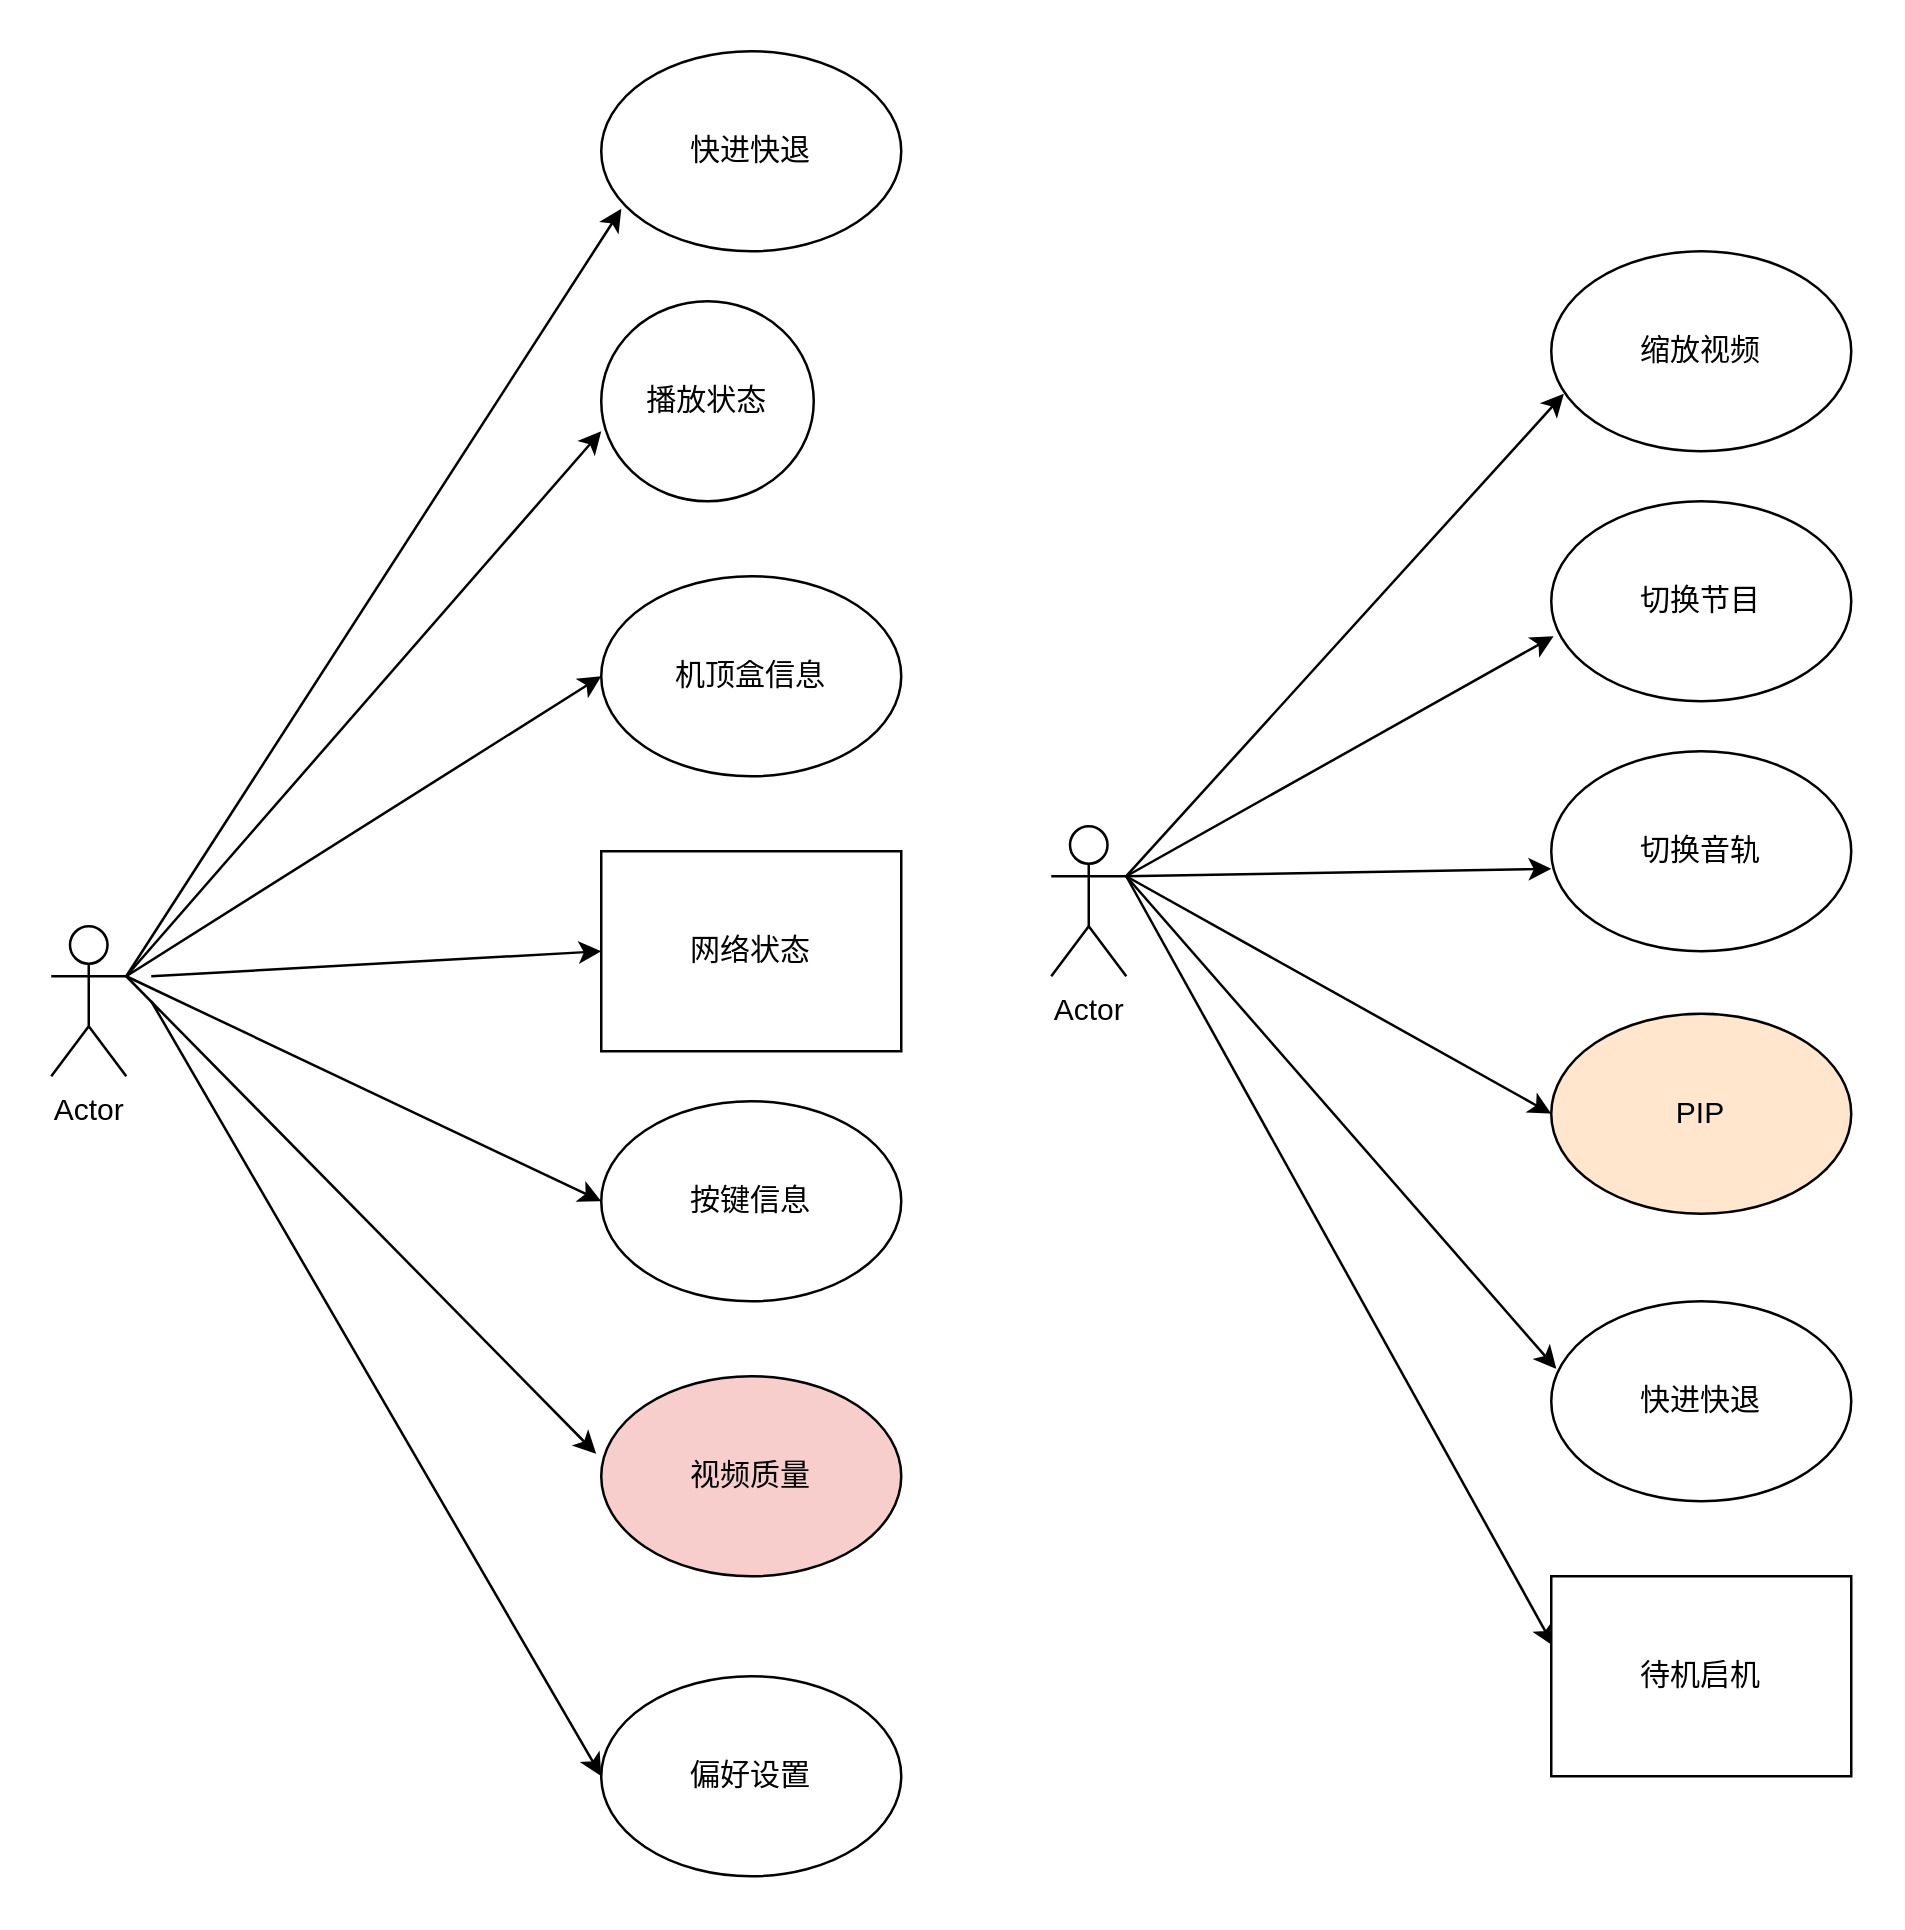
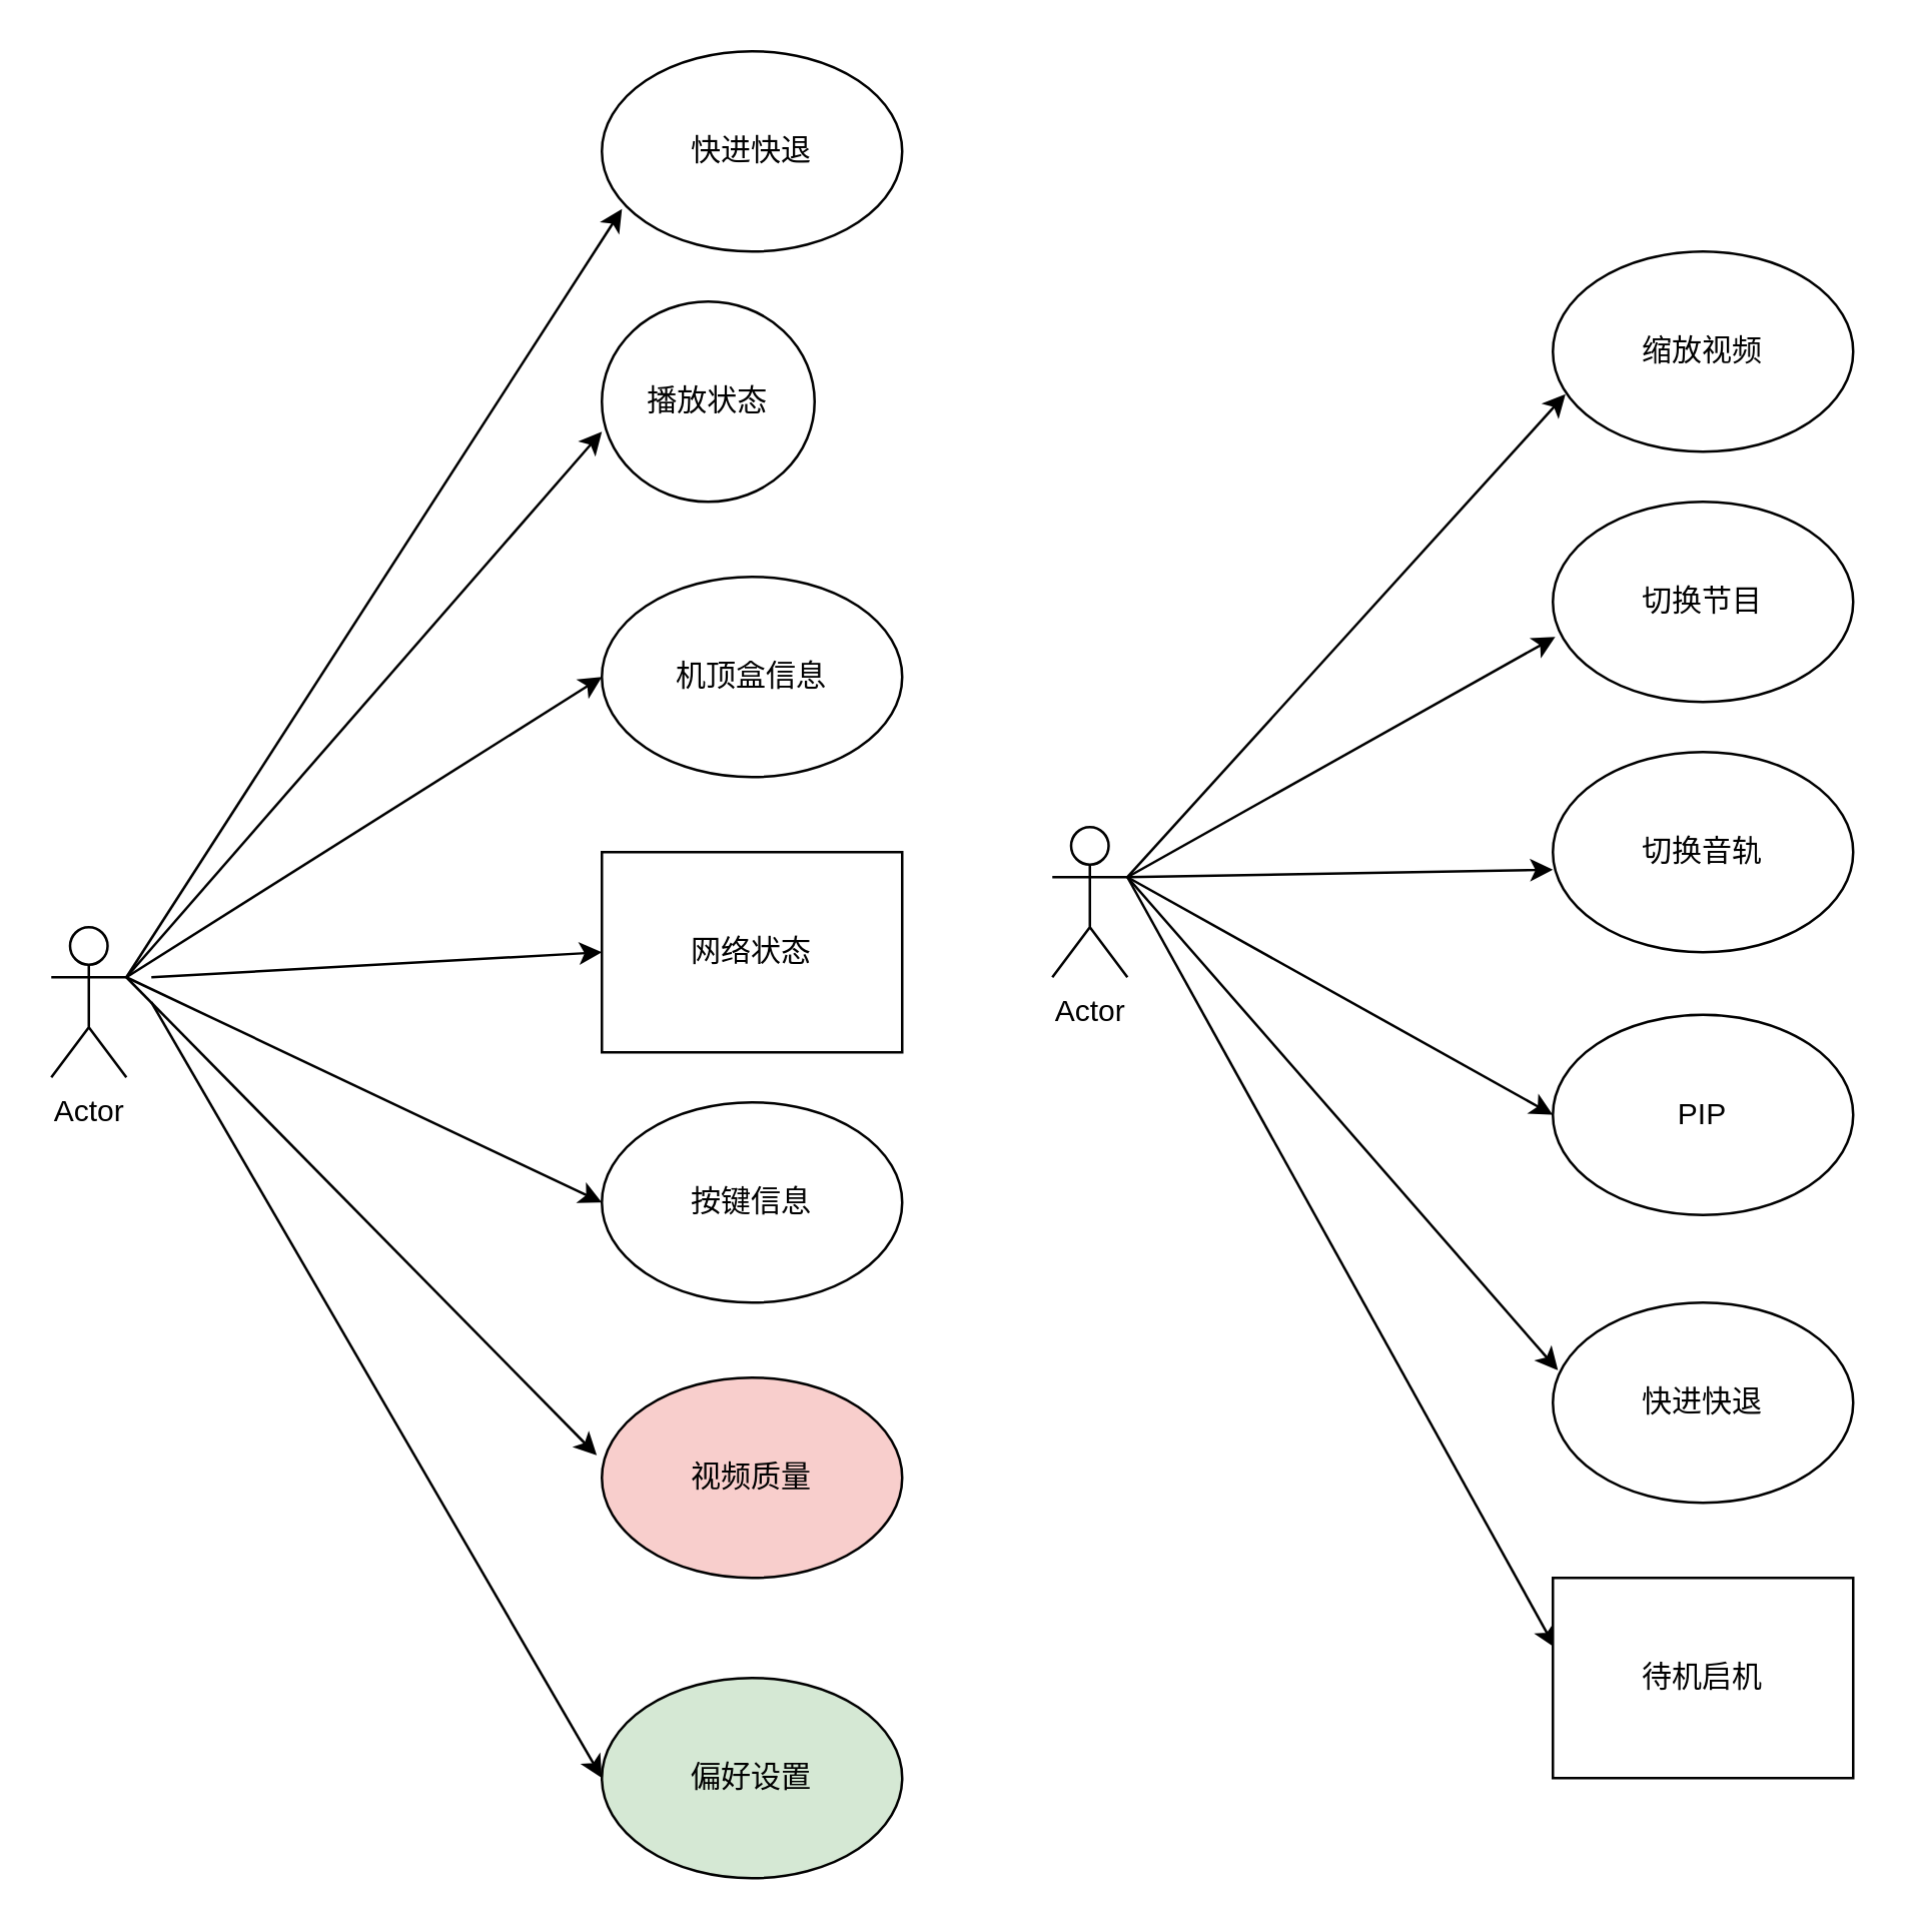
- <mxCell id="27" value="PIP" style="ellipse;whiteSpace=wrap;html=1;fillColor=#ffe6cc;" vertex="1" parent="1"><mxGeometry x="620" y="405" width="120" height="80" as="geometry" /></mxCell>
+ <mxCell id="27" value="PIP" style="ellipse;whiteSpace=wrap;html=1;" vertex="1" parent="1"><mxGeometry x="620" y="405" width="120" height="80" as="geometry" /></mxCell>
- <mxCell id="23" value="偏好设置" style="ellipse;whiteSpace=wrap;html=1;" vertex="1" parent="1"><mxGeometry x="240" y="670" width="120" height="80" as="geometry" /></mxCell>
+ <mxCell id="23" value="偏好设置" style="ellipse;whiteSpace=wrap;html=1;fillColor=#d5e8d4;" vertex="1" parent="1"><mxGeometry x="240" y="670" width="120" height="80" as="geometry" /></mxCell>
